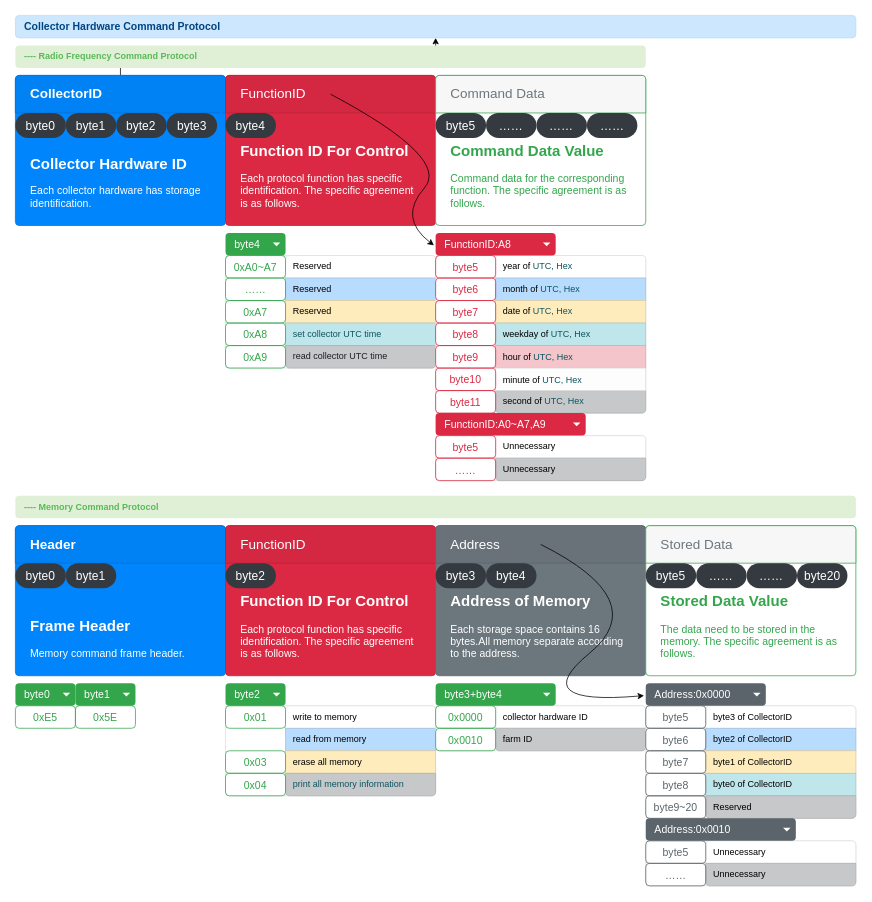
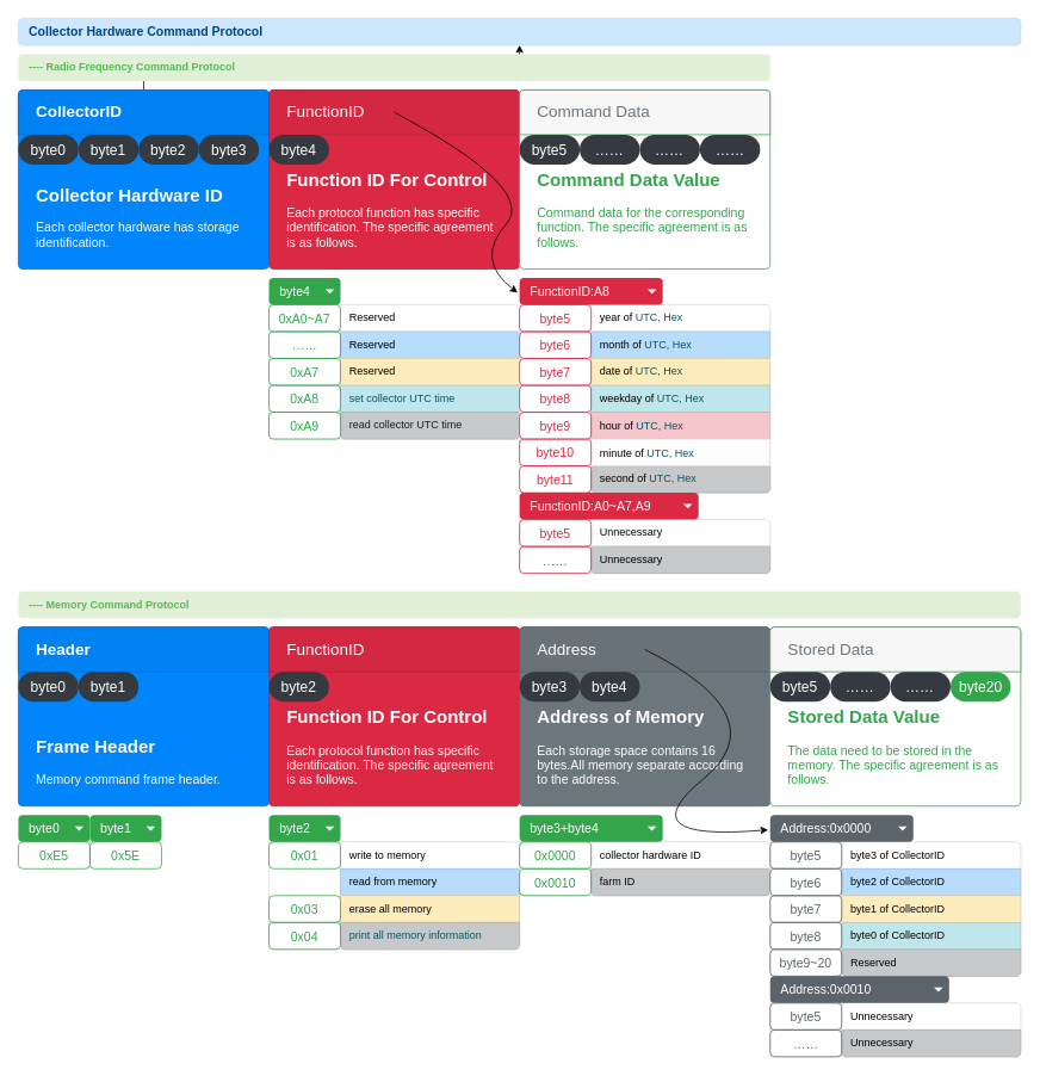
- <mxCell id="88" value="&lt;span style=&quot;font-size: 16px ; font-weight: 400&quot;&gt;byte20&lt;/span&gt;&lt;span style=&quot;font-size: 16px ; font-weight: 400&quot;&gt;&lt;br&gt;&lt;/span&gt;" style="rounded=1;whiteSpace=wrap;html=1;arcSize=50;strokeColor=none;strokeWidth=1;fillColor=#343A40;fontColor=#ffffff;whiteSpace=wrap;align=center;verticalAlign=middle;spacingLeft=0;fontStyle=1;fontSize=14;spacing=10;" parent="83" vertex="1"><mxGeometry x="201.6" y="49.997" width="67.2" height="33.333" as="geometry" /></mxCell>
+ <mxCell id="88" value="&lt;span style=&quot;font-size: 16px ; font-weight: 400&quot;&gt;byte20&lt;/span&gt;&lt;span style=&quot;font-size: 16px ; font-weight: 400&quot;&gt;&lt;br&gt;&lt;/span&gt;" style="rounded=1;whiteSpace=wrap;html=1;arcSize=50;strokeColor=none;strokeWidth=1;fillColor=#33a64c;fontColor=#ffffff;whiteSpace=wrap;align=center;verticalAlign=middle;spacingLeft=0;fontStyle=1;fontSize=14;spacing=10;" parent="83" vertex="1"><mxGeometry x="201.6" y="49.997" width="67.2" height="33.333" as="geometry" /></mxCell>
